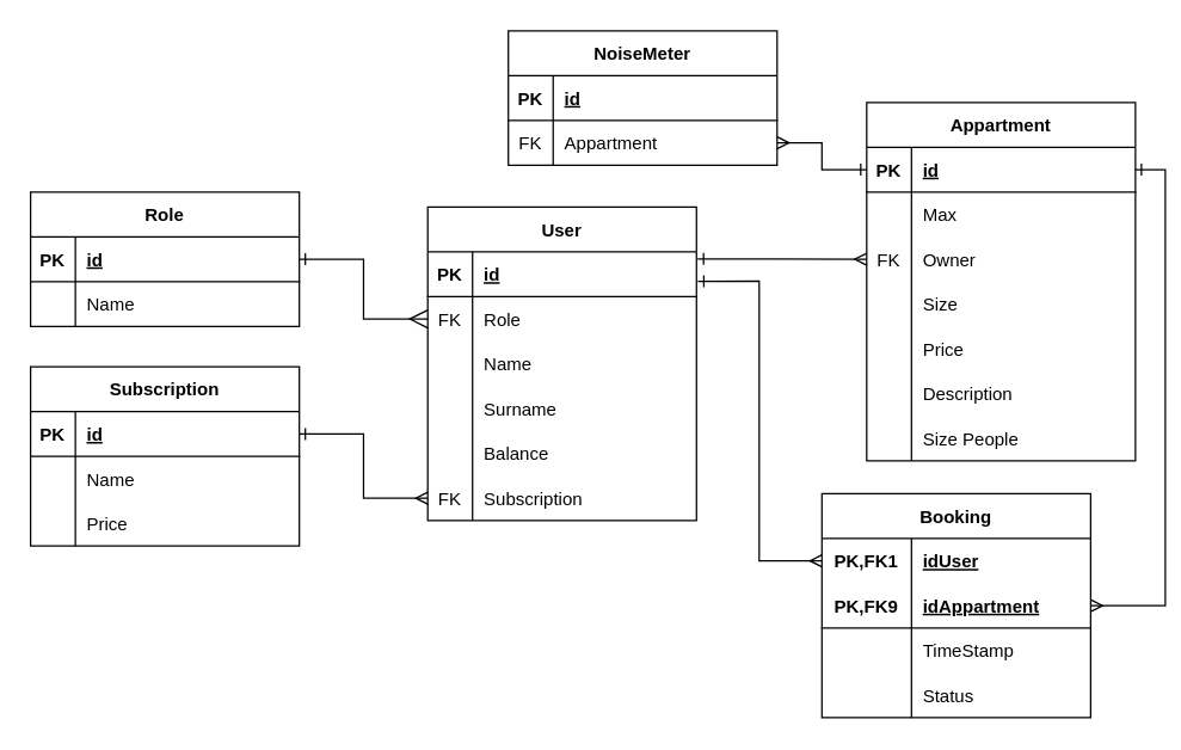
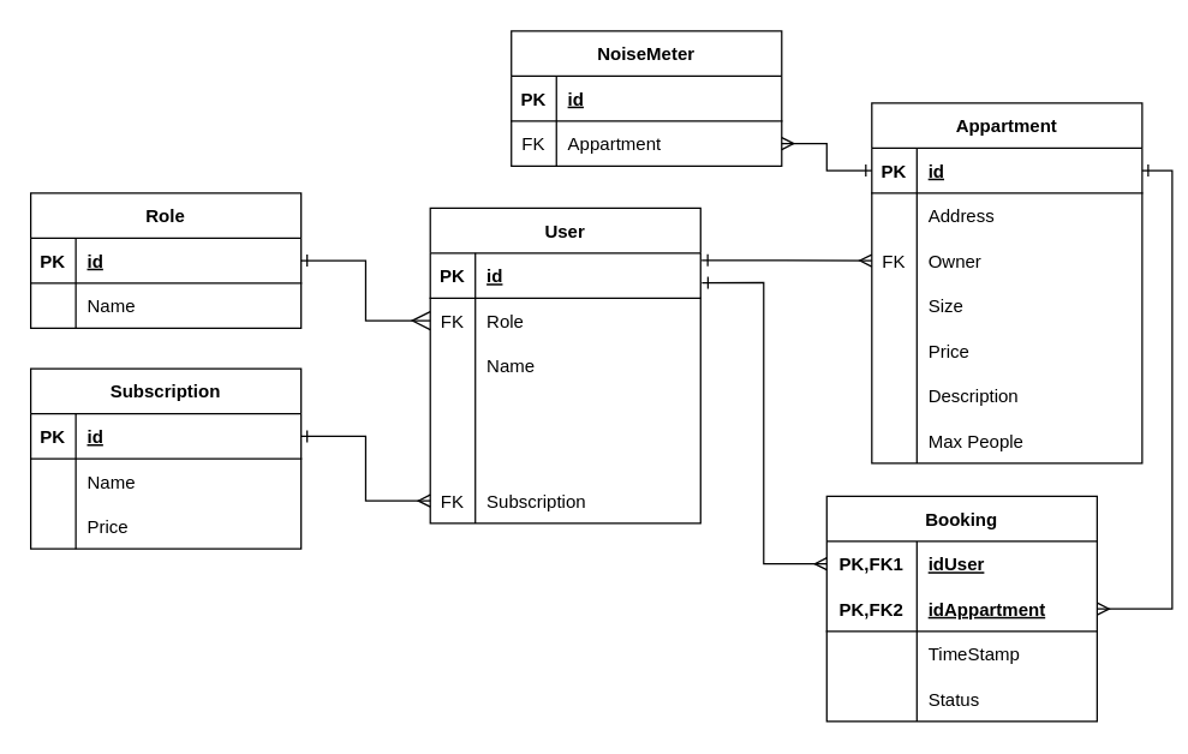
- <mxCell id="59" value="Max" style="shape=partialRectangle;connectable=0;fillColor=none;top=0;left=0;bottom=0;right=0;align=left;spacingLeft=6;overflow=hidden;" parent="57" vertex="1"><mxGeometry x="30" width="150" height="30" as="geometry"><mxRectangle width="150" height="30" as="alternateBounds" /></mxGeometry></mxCell>
+ <mxCell id="59" value="Address" style="shape=partialRectangle;connectable=0;fillColor=none;top=0;left=0;bottom=0;right=0;align=left;spacingLeft=6;overflow=hidden;" parent="57" vertex="1"><mxGeometry x="30" width="150" height="30" as="geometry"><mxRectangle width="150" height="30" as="alternateBounds" /></mxGeometry></mxCell>
- <mxCell id="21" value="Surname" style="shape=partialRectangle;connectable=0;fillColor=none;top=0;left=0;bottom=0;right=0;align=left;spacingLeft=6;overflow=hidden;" parent="19" vertex="1"><mxGeometry x="30" width="150" height="30" as="geometry"><mxRectangle width="150" height="30" as="alternateBounds" /></mxGeometry></mxCell>
- <mxCell id="74" value="Size People" style="shape=partialRectangle;connectable=0;fillColor=none;top=0;left=0;bottom=0;right=0;align=left;spacingLeft=6;overflow=hidden;" parent="72" vertex="1"><mxGeometry x="30" width="150" height="30" as="geometry"><mxRectangle width="150" height="30" as="alternateBounds" /></mxGeometry></mxCell>
+ <mxCell id="74" value="Max People" style="shape=partialRectangle;connectable=0;fillColor=none;top=0;left=0;bottom=0;right=0;align=left;spacingLeft=6;overflow=hidden;" parent="72" vertex="1"><mxGeometry x="30" width="150" height="30" as="geometry"><mxRectangle width="150" height="30" as="alternateBounds" /></mxGeometry></mxCell>
- <mxCell id="24" value="Balance" style="shape=partialRectangle;connectable=0;fillColor=none;top=0;left=0;bottom=0;right=0;align=left;spacingLeft=6;overflow=hidden;" parent="22" vertex="1"><mxGeometry x="30" width="150" height="30" as="geometry"><mxRectangle width="150" height="30" as="alternateBounds" /></mxGeometry></mxCell>
- <mxCell id="45" value="PK,FK9" style="shape=partialRectangle;connectable=0;fillColor=none;top=0;left=0;bottom=0;right=0;fontStyle=1;overflow=hidden;" parent="44" vertex="1"><mxGeometry width="60" height="30" as="geometry"><mxRectangle width="60" height="30" as="alternateBounds" /></mxGeometry></mxCell>
+ <mxCell id="45" value="PK,FK2" style="shape=partialRectangle;connectable=0;fillColor=none;top=0;left=0;bottom=0;right=0;fontStyle=1;overflow=hidden;" parent="44" vertex="1"><mxGeometry width="60" height="30" as="geometry"><mxRectangle width="60" height="30" as="alternateBounds" /></mxGeometry></mxCell>
